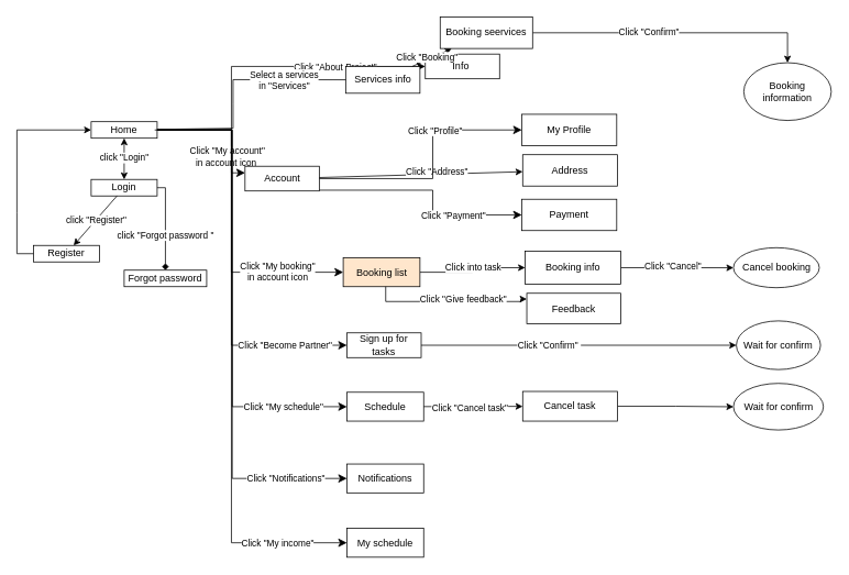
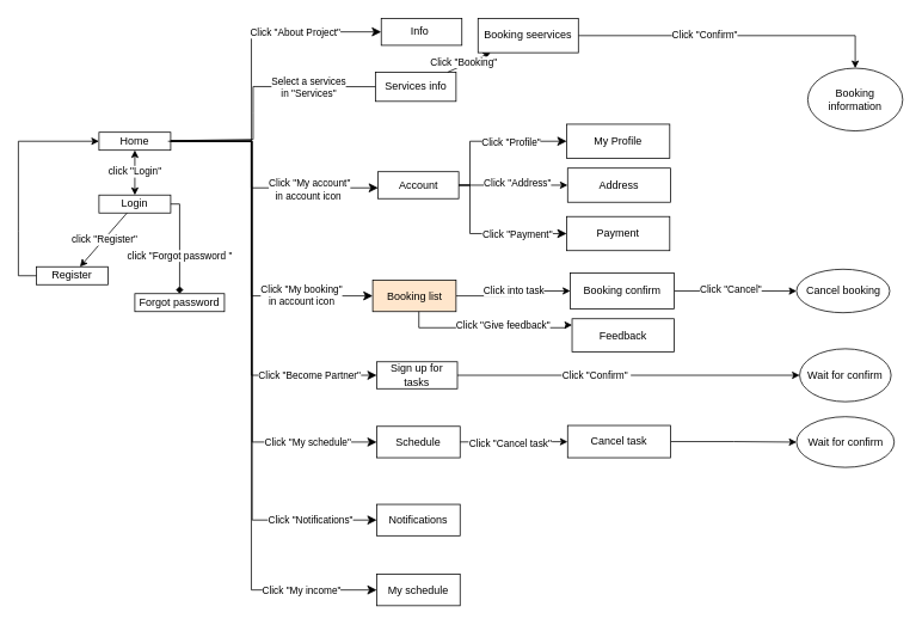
- <mxCell id="13" value="Info&amp;nbsp;" style="rounded=0;whiteSpace=wrap;html=1;" parent="1" vertex="1"><mxGeometry x="515" y="65" width="90" height="30" as="geometry" /></mxCell>
+ <mxCell id="13" value="Info&amp;nbsp;" style="rounded=0;whiteSpace=wrap;html=1;" parent="1" vertex="1"><mxGeometry x="425" y="20" width="90" height="30" as="geometry" /></mxCell>
- <mxCell id="18" value="Account" style="rounded=0;whiteSpace=wrap;html=1;" parent="1" vertex="1"><mxGeometry x="296.5" y="201" width="90" height="30" as="geometry" /></mxCell>
+ <mxCell id="18" value="Account" style="rounded=0;whiteSpace=wrap;html=1;" parent="1" vertex="1"><mxGeometry x="421.5" y="191" width="90" height="30" as="geometry" /></mxCell>
- <mxCell id="43" value="Booking info" style="rounded=0;whiteSpace=wrap;html=1;" parent="1" vertex="1"><mxGeometry x="636" y="304" width="116" height="40" as="geometry" /></mxCell>
+ <mxCell id="43" value="Booking confirm" style="rounded=0;whiteSpace=wrap;html=1;" parent="1" vertex="1"><mxGeometry x="636" y="304" width="116" height="40" as="geometry" /></mxCell>
